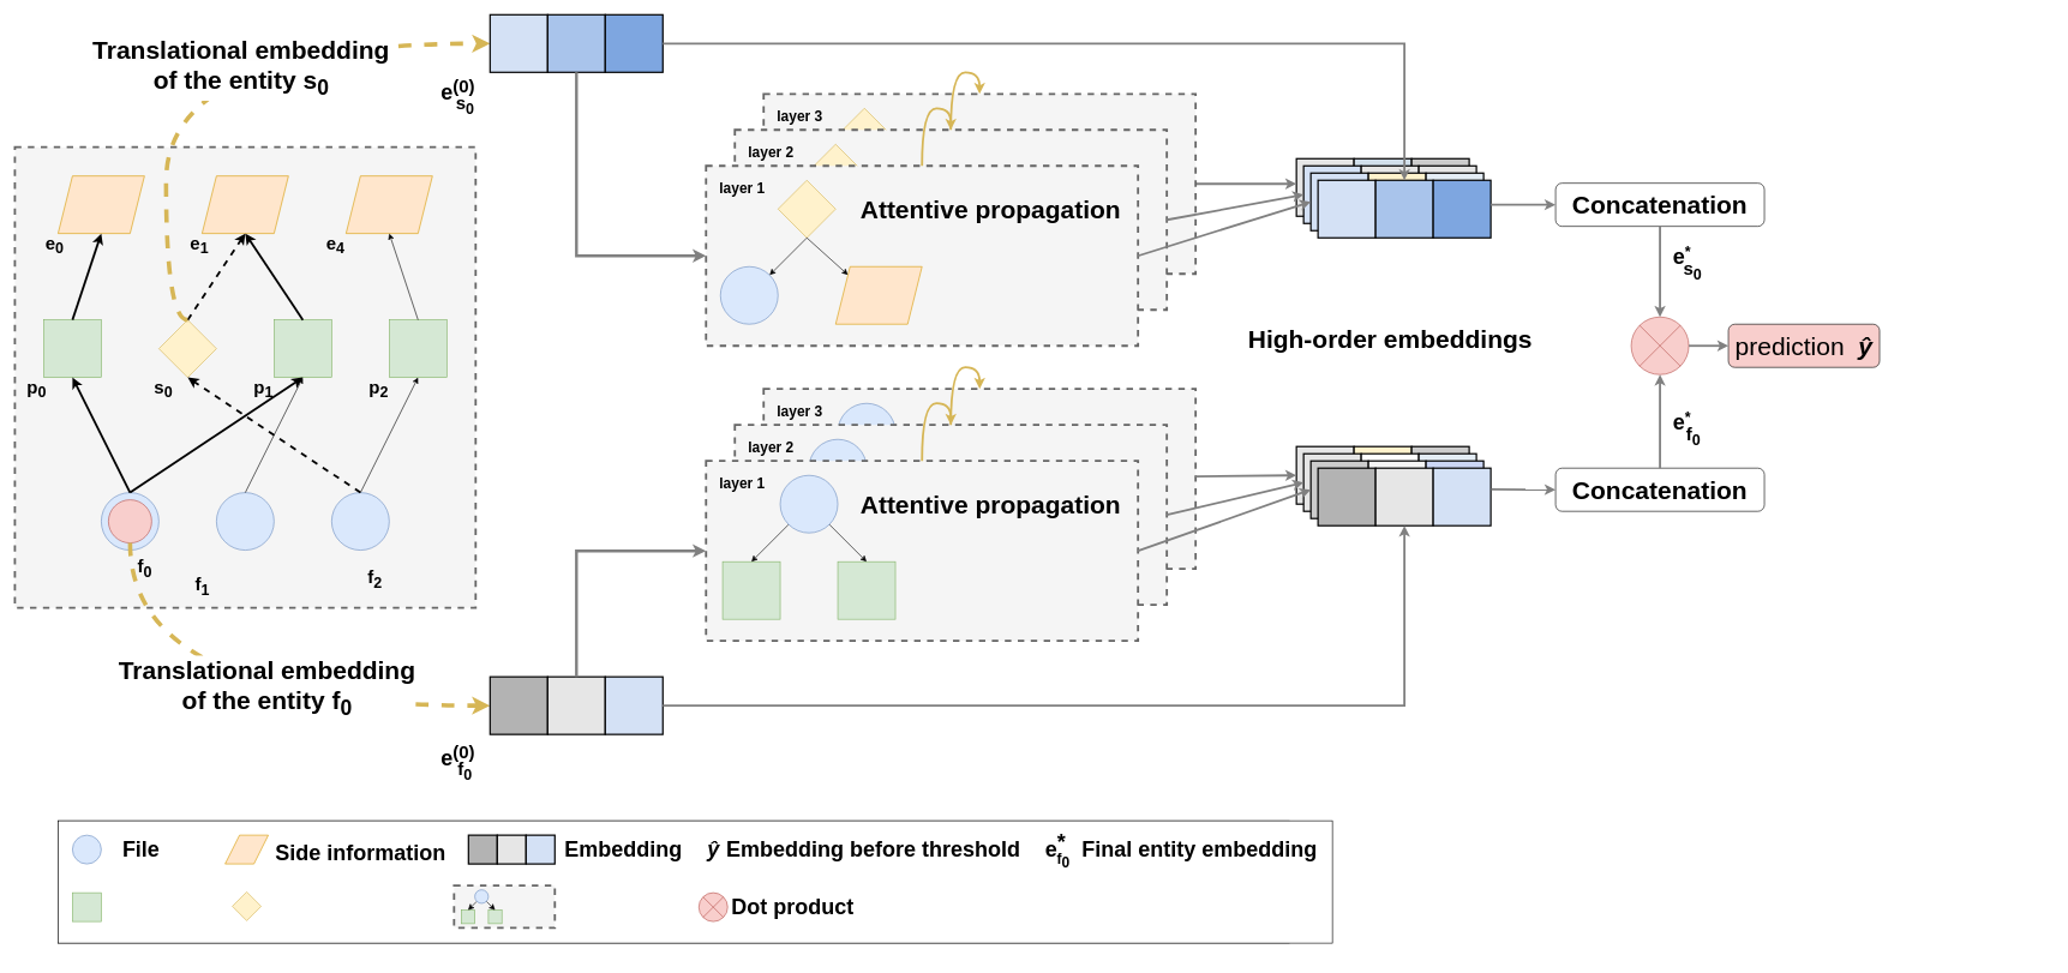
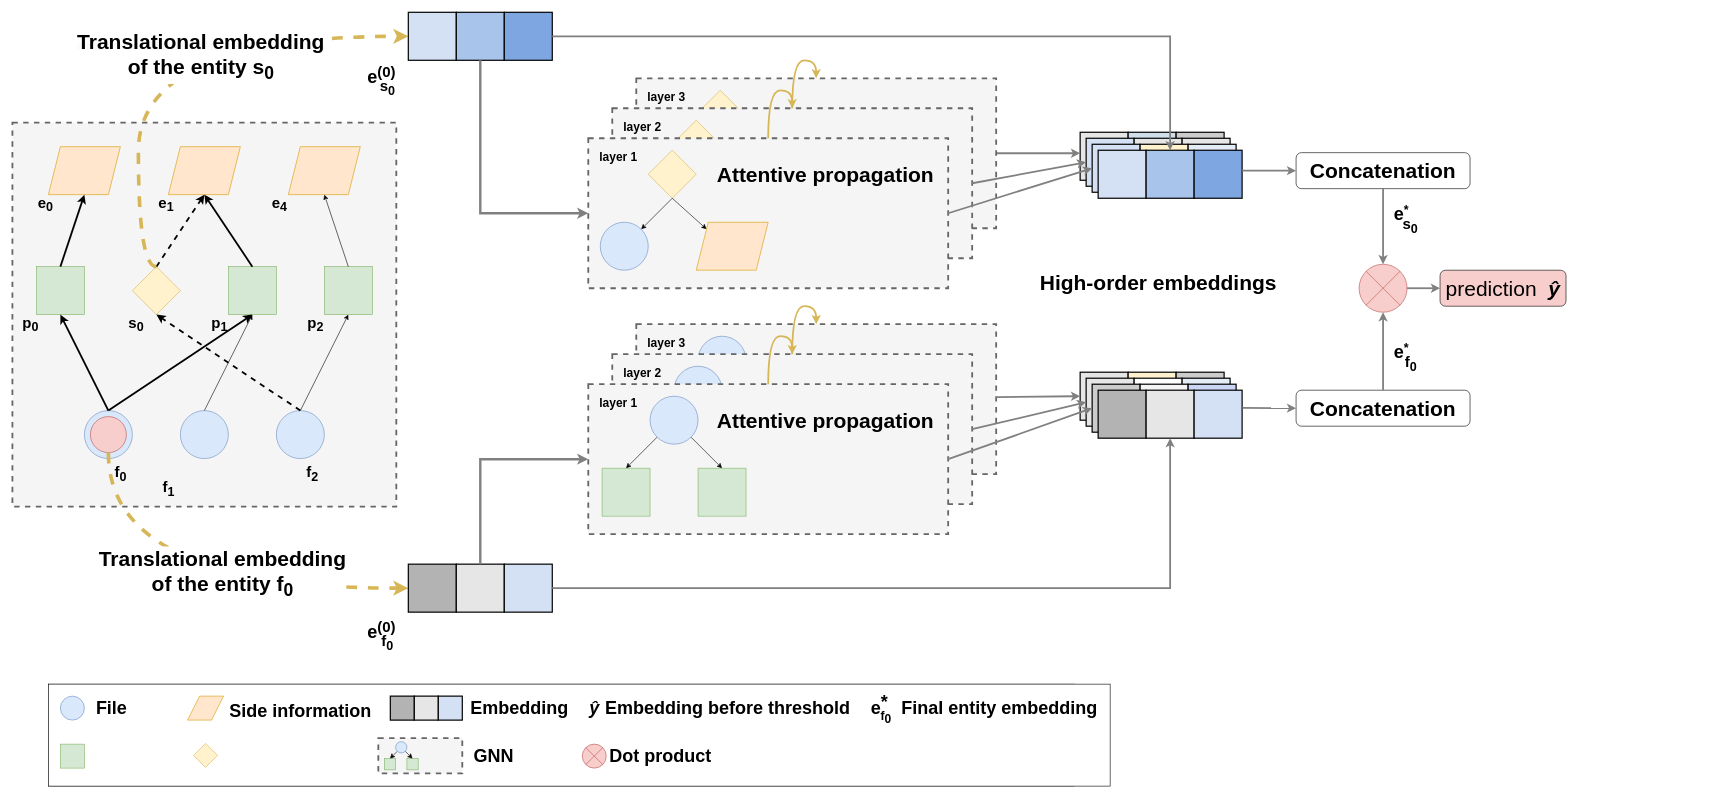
- <mxCell id="54" value="&lt;font style=&quot;font-size: 25px;&quot;&gt;&lt;b&gt;f&lt;sub&gt;2&lt;/sub&gt;&lt;/b&gt;&lt;/font&gt;" style="text;html=1;align=center;verticalAlign=middle;resizable=0;points=[];autosize=1;strokeColor=none;fillColor=none;" parent="32" vertex="1"><mxGeometry x="480" y="575" width="40" height="50" as="geometry" /></mxCell>
+ <mxCell id="54" value="&lt;font style=&quot;font-size: 25px;&quot;&gt;&lt;b&gt;f&lt;sub&gt;2&lt;/sub&gt;&lt;/b&gt;&lt;/font&gt;" style="text;html=1;align=center;verticalAlign=middle;resizable=0;points=[];autosize=1;strokeColor=none;fillColor=none;" parent="32" vertex="1"><mxGeometry x="480" y="560" width="40" height="50" as="geometry" /></mxCell>
- <mxCell id="170" value="File" style="text;html=1;align=center;verticalAlign=middle;resizable=0;points=[];autosize=1;strokeColor=none;fillColor=none;fontSize=30;fontStyle=1;container=0;" parent="163" vertex="1"><mxGeometry x="75" y="15" width="80" height="50" as="geometry" /></mxCell>
+ <mxCell id="170" value="File" style="text;html=1;align=center;verticalAlign=middle;resizable=0;points=[];autosize=1;strokeColor=none;fillColor=none;fontSize=30;fontStyle=1;container=0;" parent="163" vertex="1"><mxGeometry x="65" y="15" width="80" height="50" as="geometry" /></mxCell>
+ <mxCell id="177" value="GNN" style="text;html=1;align=center;verticalAlign=middle;resizable=0;points=[];autosize=1;strokeColor=none;fillColor=none;fontSize=30;fontStyle=1;container=0;" parent="163" vertex="1"><mxGeometry x="697" y="95" width="90" height="50" as="geometry" /></mxCell>
